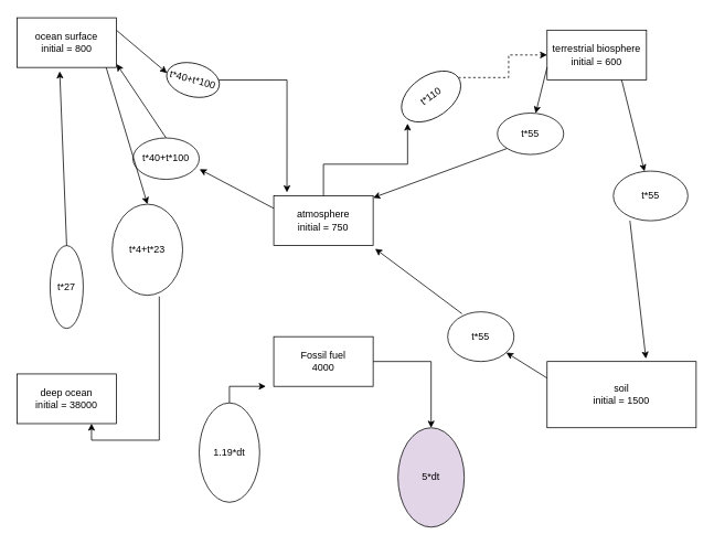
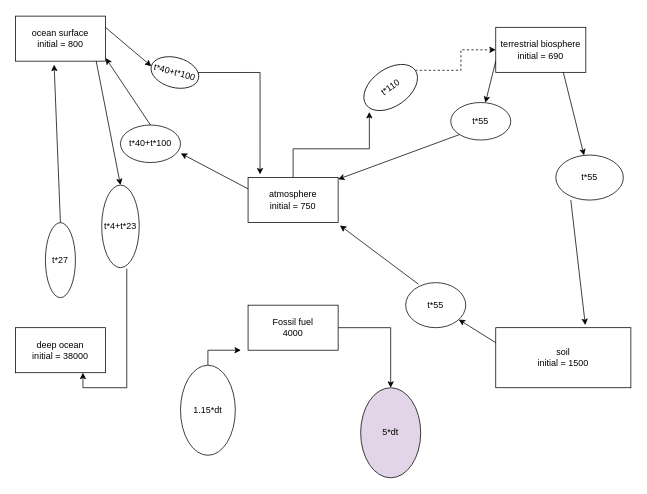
- <mxCell id="4" value="&lt;span style=&quot;text-align: left&quot;&gt;terrestrial biosphere&lt;br&gt;initial = 600&lt;br&gt;&lt;/span&gt;" style="rounded=0;whiteSpace=wrap;html=1;" parent="1" vertex="1"><mxGeometry x="660" y="35.8" width="120" height="60" as="geometry" /></mxCell>
+ <mxCell id="4" value="&lt;span style=&quot;text-align: left&quot;&gt;terrestrial biosphere&lt;br&gt;initial = 690&lt;br&gt;&lt;/span&gt;" style="rounded=0;whiteSpace=wrap;html=1;" parent="1" vertex="1"><mxGeometry x="660" y="35.8" width="120" height="60" as="geometry" /></mxCell>
- <mxCell id="30" value="t*4+t*23" style="ellipse;whiteSpace=wrap;html=1;" parent="1" vertex="1"><mxGeometry x="135" y="246" width="85" height="110" as="geometry" /></mxCell>
+ <mxCell id="30" value="t*4+t*23" style="ellipse;whiteSpace=wrap;html=1;" parent="1" vertex="1"><mxGeometry x="135" y="246" width="50" height="110" as="geometry" /></mxCell>
- <mxCell id="3" value="&lt;span style=&quot;text-align: left&quot;&gt;deep ocean&lt;br&gt;initial = 38000&lt;br&gt;&lt;/span&gt;" style="rounded=0;whiteSpace=wrap;html=1;" parent="1" vertex="1"><mxGeometry x="20" y="451" width="120" height="60" as="geometry" /></mxCell>
+ <mxCell id="3" value="&lt;span style=&quot;text-align: left&quot;&gt;deep ocean&lt;br&gt;initial = 38000&lt;br&gt;&lt;/span&gt;" style="rounded=0;whiteSpace=wrap;html=1;" parent="1" vertex="1"><mxGeometry x="20" y="436" width="120" height="60" as="geometry" /></mxCell>
- <mxCell id="35" value="1.19*dt" style="ellipse;whiteSpace=wrap;html=1;direction=south;" vertex="1" parent="1"><mxGeometry x="240" y="486" width="73" height="120" as="geometry" /></mxCell>
+ <mxCell id="35" value="1.15*dt" style="ellipse;whiteSpace=wrap;html=1;direction=south;" vertex="1" parent="1"><mxGeometry x="240" y="486" width="73" height="120" as="geometry" /></mxCell>
